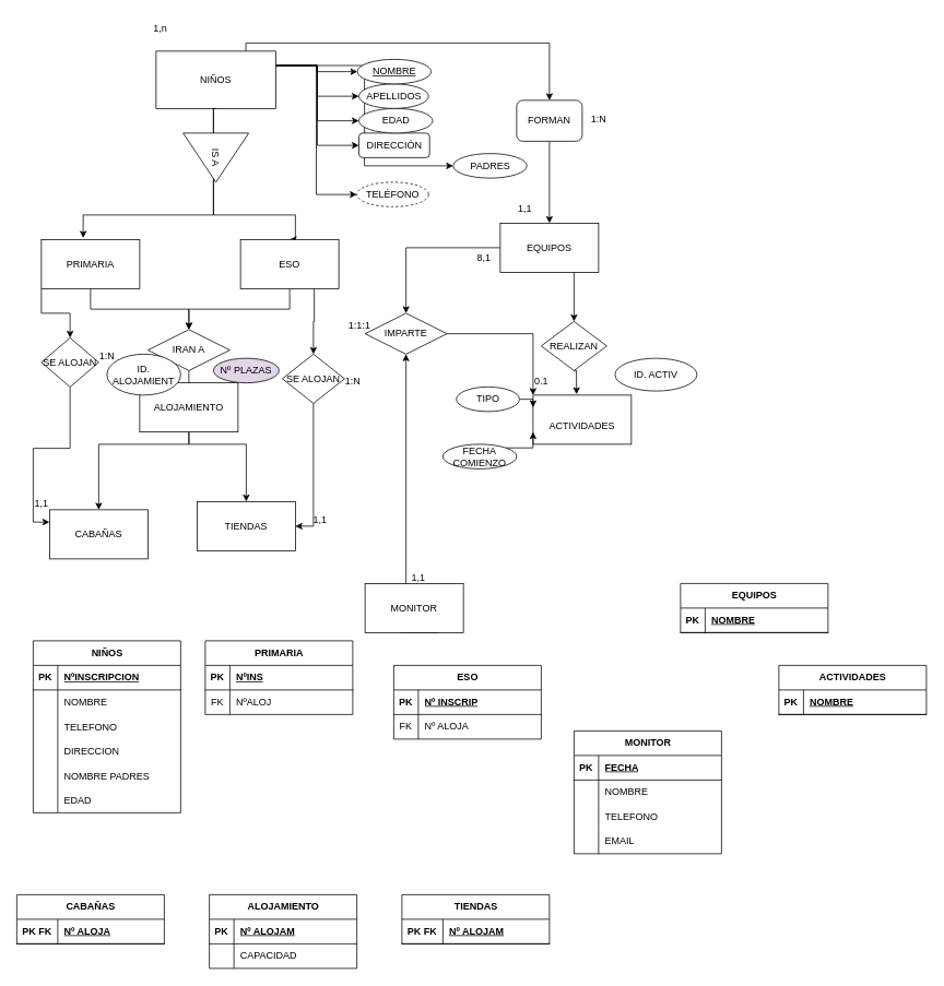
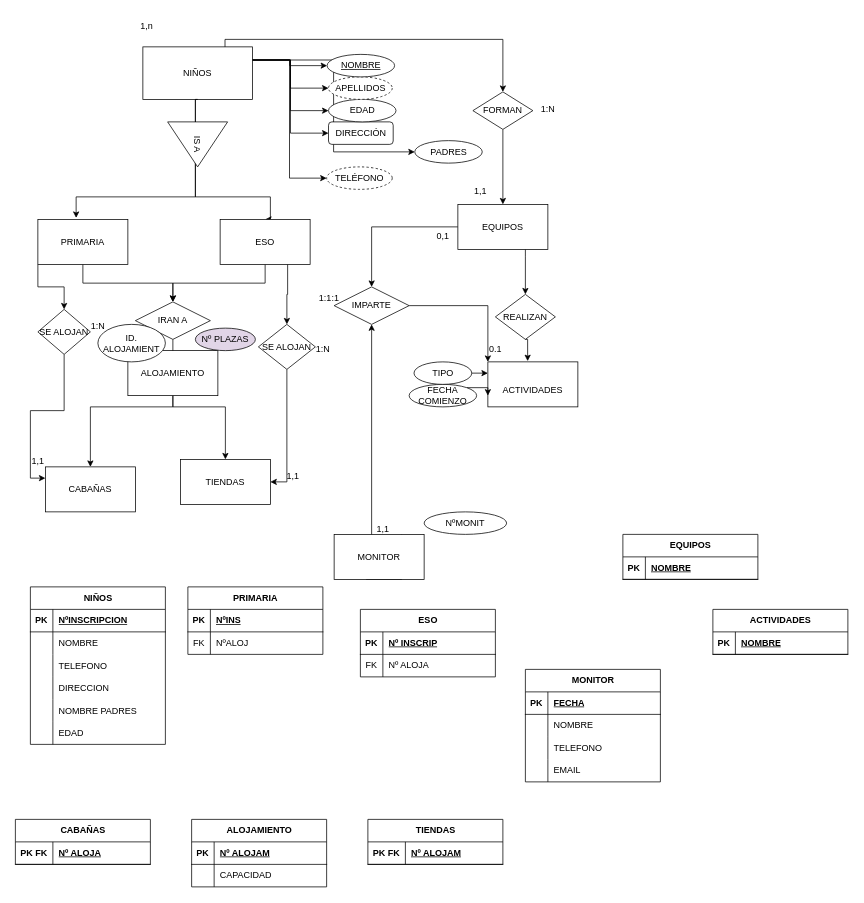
- <mxCell id="14" value="APELLIDOS" style="ellipse;whiteSpace=wrap;html=1;" parent="1" vertex="1"><mxGeometry x="437.5" y="102" width="85" height="30" as="geometry" /></mxCell>
+ <mxCell id="14" value="APELLIDOS" style="ellipse;whiteSpace=wrap;html=1;dashed=1;" parent="1" vertex="1"><mxGeometry x="437.5" y="102" width="85" height="30" as="geometry" /></mxCell>
- <mxCell id="44" value="FORMAN" style="whiteSpace=wrap;html=1;rounded=1;" parent="1" vertex="1"><mxGeometry x="630" y="122" width="80" height="50" as="geometry" /></mxCell>
+ <mxCell id="44" value="FORMAN" style="rhombus;whiteSpace=wrap;html=1;" parent="1" vertex="1"><mxGeometry x="630" y="122" width="80" height="50" as="geometry" /></mxCell>
- <mxCell id="51" value="8,1" style="text;html=1;align=center;verticalAlign=middle;resizable=0;points=[];autosize=1;strokeColor=none;fillColor=none;" parent="1" vertex="1"><mxGeometry x="570" y="300" width="40" height="30" as="geometry" /></mxCell>
+ <mxCell id="51" value="0,1" style="text;html=1;align=center;verticalAlign=middle;resizable=0;points=[];autosize=1;strokeColor=none;fillColor=none;" parent="1" vertex="1"><mxGeometry x="570" y="300" width="40" height="30" as="geometry" /></mxCell>
- <mxCell id="63" value="ID. ACTIV" style="ellipse;whiteSpace=wrap;html=1;" parent="1" vertex="1"><mxGeometry x="750" y="437" width="100" height="40" as="geometry" /></mxCell>
- <mxCell id="41" value="TIPO" style="ellipse;whiteSpace=wrap;html=1;" parent="1" vertex="1"><mxGeometry x="556.5" y="472" width="77" height="30" as="geometry" /></mxCell>
+ <mxCell id="41" value="TIPO" style="ellipse;whiteSpace=wrap;html=1;" parent="1" vertex="1"><mxGeometry x="551.5" y="482" width="77" height="30" as="geometry" /></mxCell>
- <mxCell id="39" value="FECHA COMIENZO" style="ellipse;whiteSpace=wrap;html=1;" parent="1" vertex="1"><mxGeometry x="540" y="542" width="90" height="30" as="geometry" /></mxCell>
+ <mxCell id="39" value="FECHA COMIENZO" style="ellipse;whiteSpace=wrap;html=1;" parent="1" vertex="1"><mxGeometry x="545" y="512" width="90" height="30" as="geometry" /></mxCell>
+ <mxCell id="64" value="NºMONIT" style="ellipse;whiteSpace=wrap;html=1;" parent="1" vertex="1"><mxGeometry x="565" y="682" width="110" height="30" as="geometry" /></mxCell>
